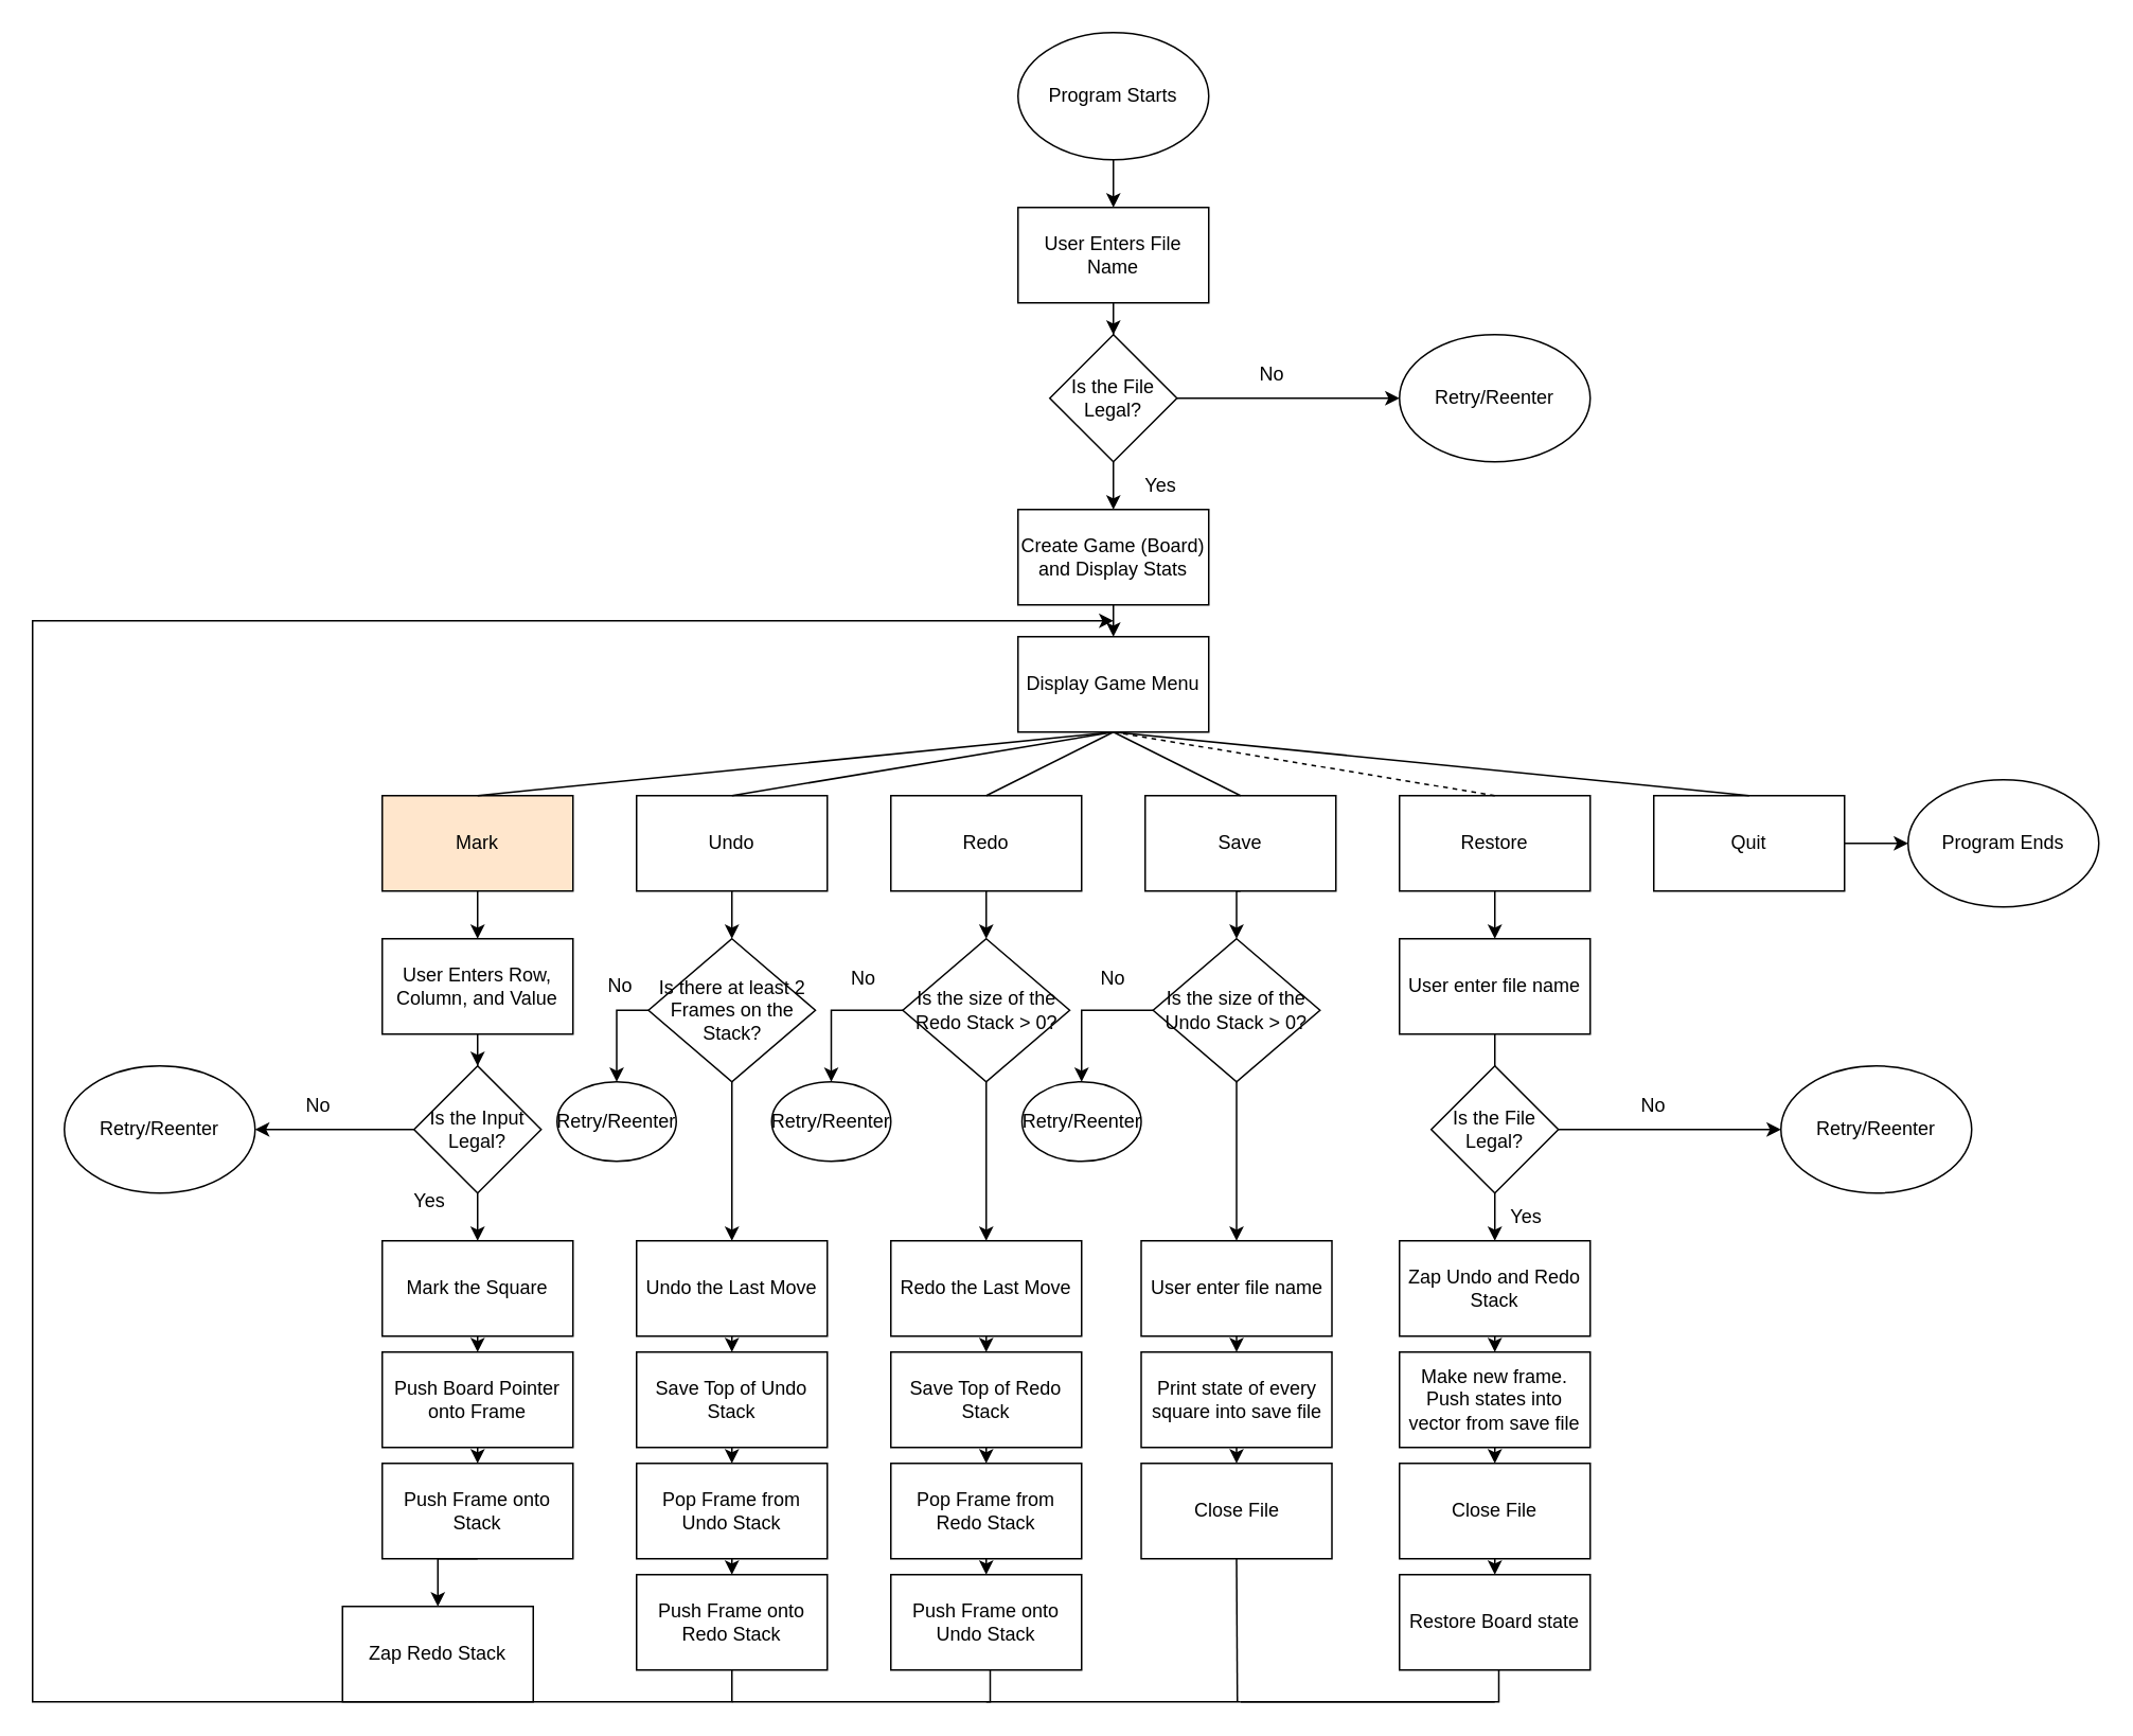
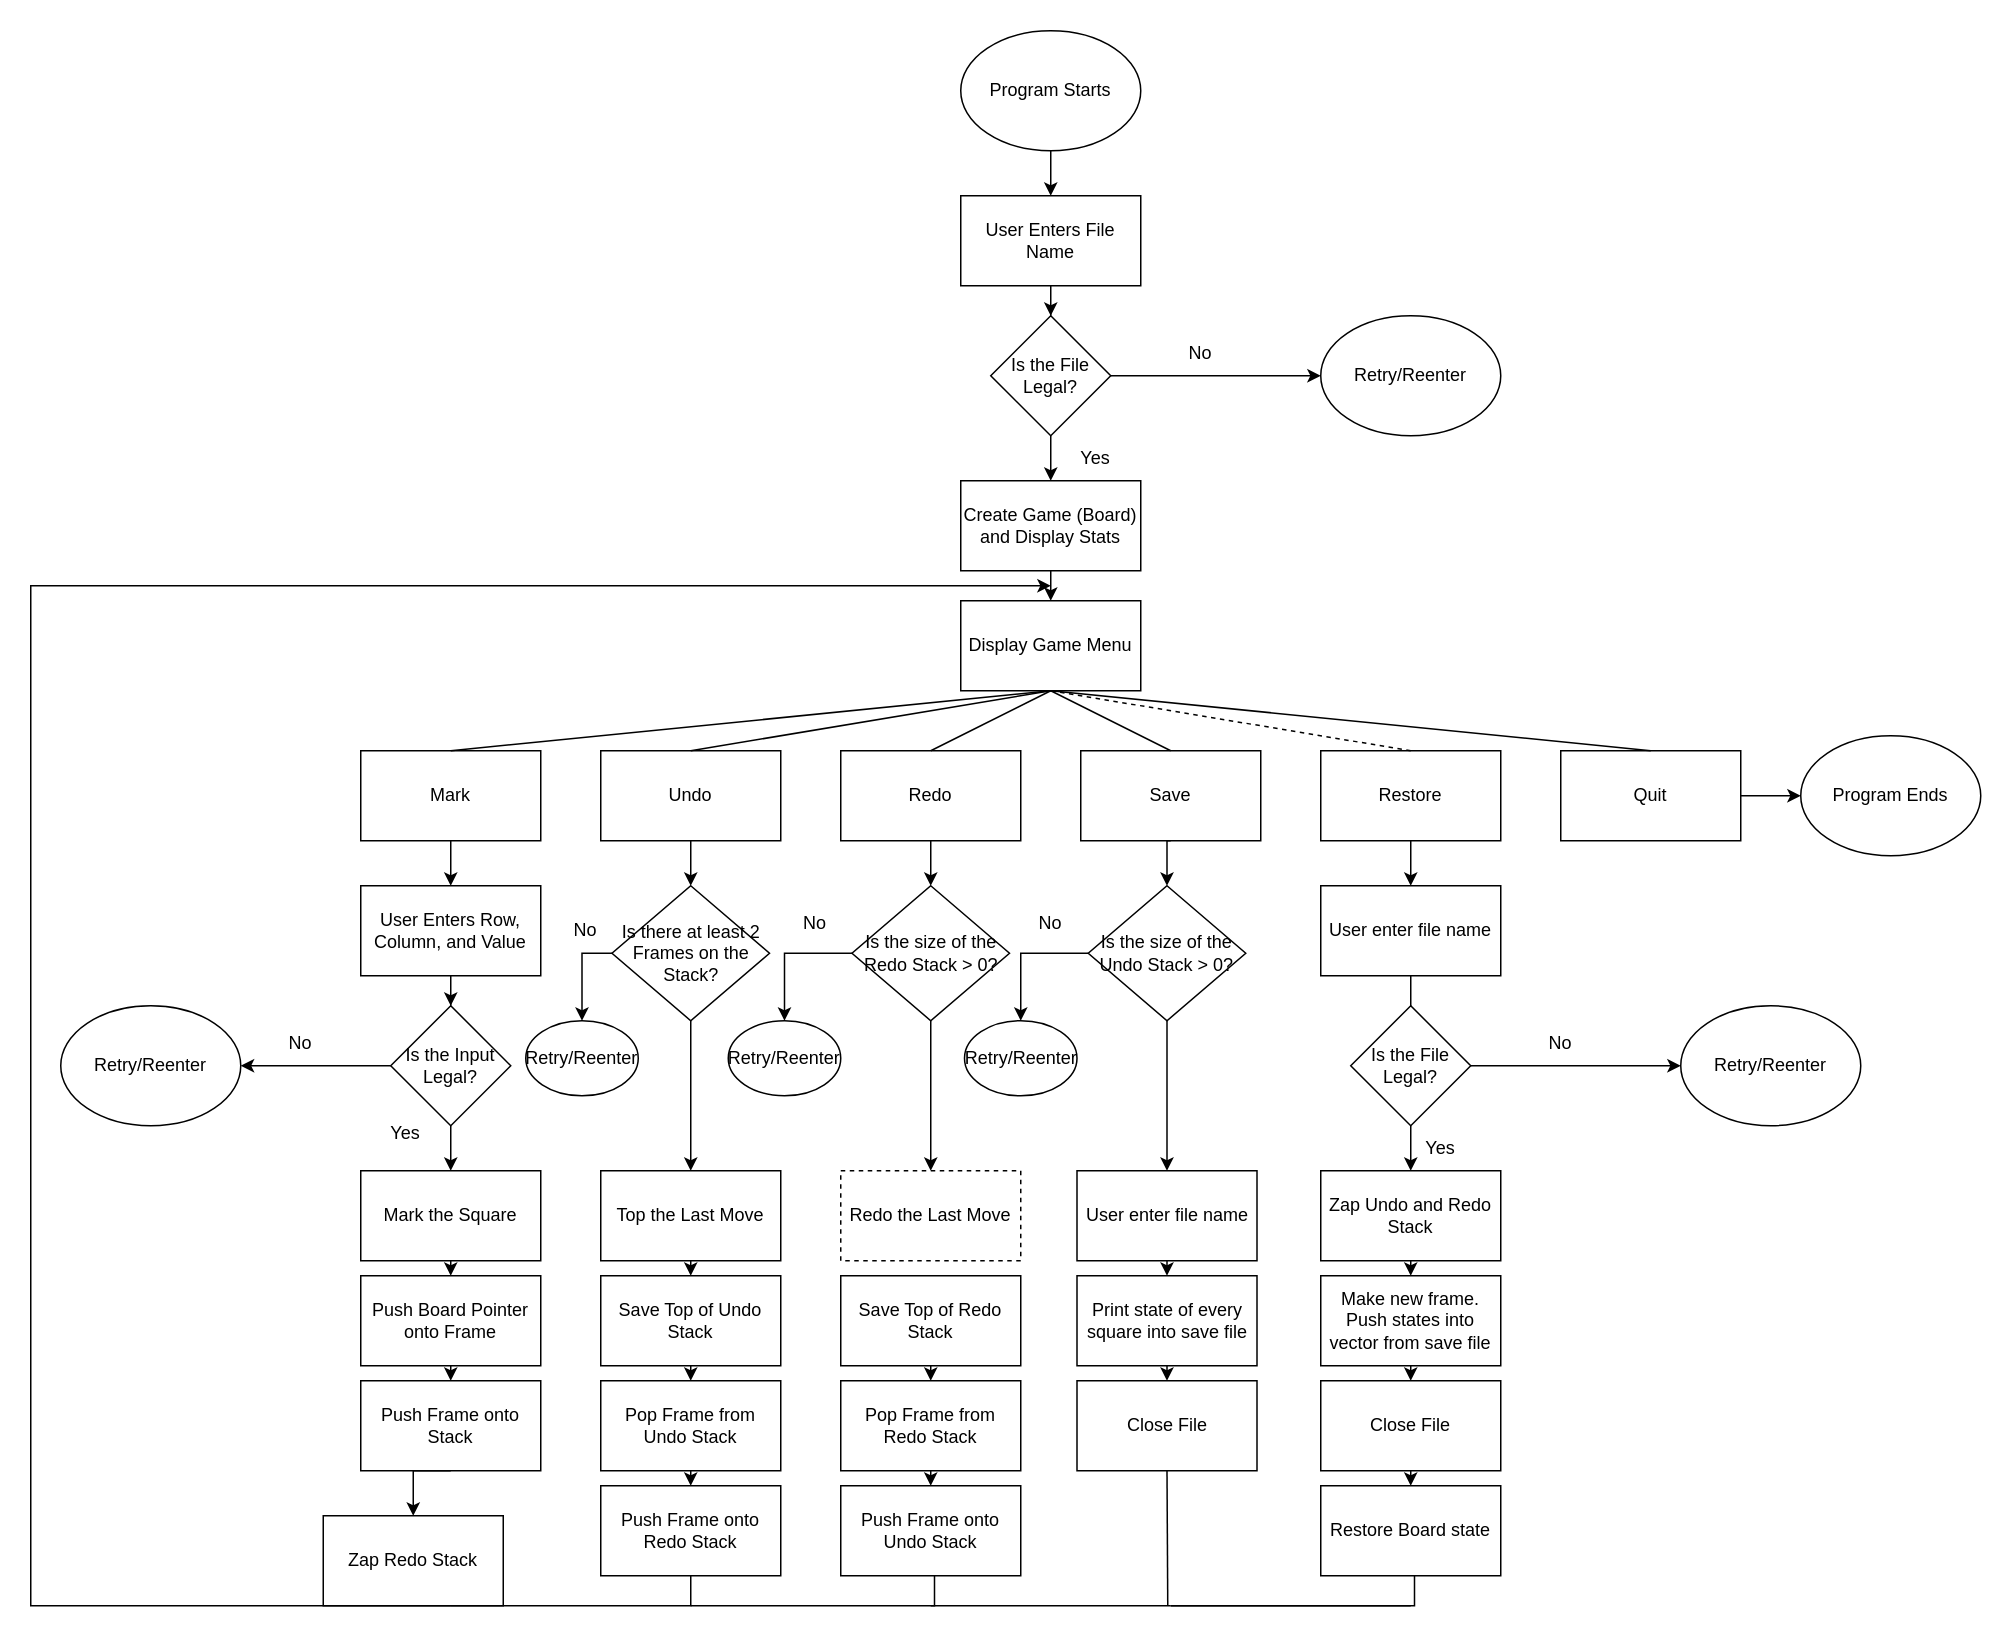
- <mxCell id="30" value="Mark" style="rounded=0;whiteSpace=wrap;html=1;fillColor=#ffe6cc;" parent="1" vertex="1"><mxGeometry x="240" y="500" width="120" height="60" as="geometry" /></mxCell>
+ <mxCell id="30" value="Mark" style="rounded=0;whiteSpace=wrap;html=1;" parent="1" vertex="1"><mxGeometry x="240" y="500" width="120" height="60" as="geometry" /></mxCell>
- <mxCell id="56" value="Undo the Last Move" style="rounded=0;whiteSpace=wrap;html=1;" parent="1" vertex="1"><mxGeometry x="400" y="780" width="120" height="60" as="geometry" /></mxCell>
+ <mxCell id="56" value="Top the Last Move" style="rounded=0;whiteSpace=wrap;html=1;" parent="1" vertex="1"><mxGeometry x="400" y="780" width="120" height="60" as="geometry" /></mxCell>
- <mxCell id="69" value="Redo the Last Move" style="rounded=0;whiteSpace=wrap;html=1;" parent="1" vertex="1"><mxGeometry x="560" y="780" width="120" height="60" as="geometry" /></mxCell>
+ <mxCell id="69" value="Redo the Last Move" style="rounded=0;whiteSpace=wrap;html=1;dashed=1;" parent="1" vertex="1"><mxGeometry x="560" y="780" width="120" height="60" as="geometry" /></mxCell>
- <mxCell id="68" style="edgeStyle=orthogonalEdgeStyle;rounded=0;orthogonalLoop=1;jettySize=auto;html=1;exitX=0.5;exitY=1;exitDx=0;exitDy=0;entryX=0.5;entryY=0;entryDx=0;entryDy=0;" parent="1" source="69" target="71" edge="1"><mxGeometry relative="1" as="geometry" /></mxCell>
